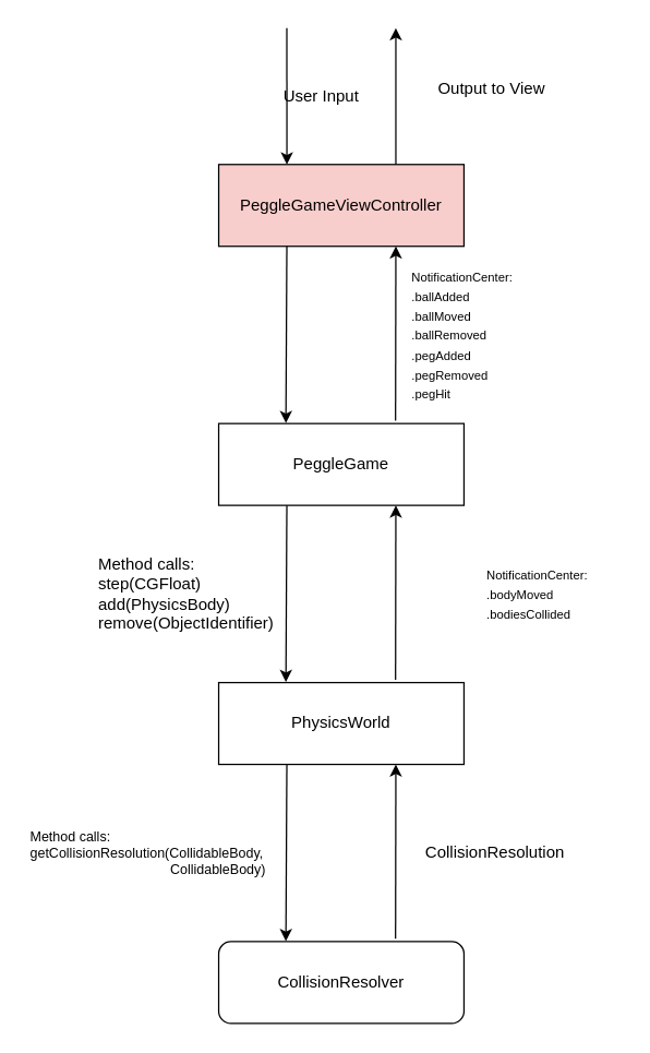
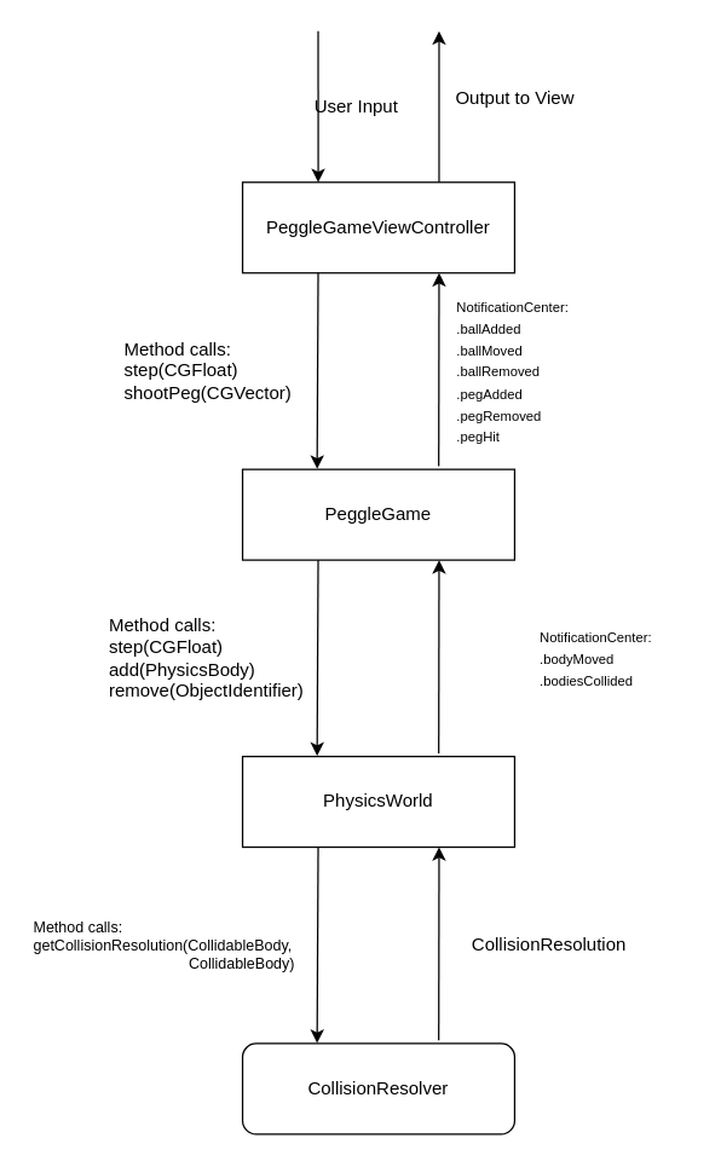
- <mxCell id="7" value="Output to View" style="text;html=1;align=center;verticalAlign=middle;resizable=0;points=[];autosize=1;strokeColor=none;fillColor=none;" vertex="1" parent="1"><mxGeometry x="310" y="50" width="100" height="30" as="geometry" /></mxCell>
+ <mxCell id="7" value="Output to View" style="text;html=1;align=center;verticalAlign=middle;resizable=0;points=[];autosize=1;strokeColor=none;fillColor=none;" vertex="1" parent="1"><mxGeometry x="290" y="50" width="100" height="30" as="geometry" /></mxCell>
- <mxCell id="2" value="PeggleGameViewController" style="rounded=0;whiteSpace=wrap;html=1;fillColor=#f8cecc;" vertex="1" parent="1"><mxGeometry x="160" y="120" width="180" height="60" as="geometry" /></mxCell>
+ <mxCell id="2" value="PeggleGameViewController" style="rounded=0;whiteSpace=wrap;html=1;" vertex="1" parent="1"><mxGeometry x="160" y="120" width="180" height="60" as="geometry" /></mxCell>
+ <mxCell id="9" value="Method calls:&lt;br&gt;step(CGFloat)&lt;br&gt;shootPeg(CGVector)" style="text;html=1;align=left;verticalAlign=middle;resizable=0;points=[];autosize=1;strokeColor=none;fillColor=none;" vertex="1" parent="1"><mxGeometry x="80" y="215" width="130" height="60" as="geometry" /></mxCell>
